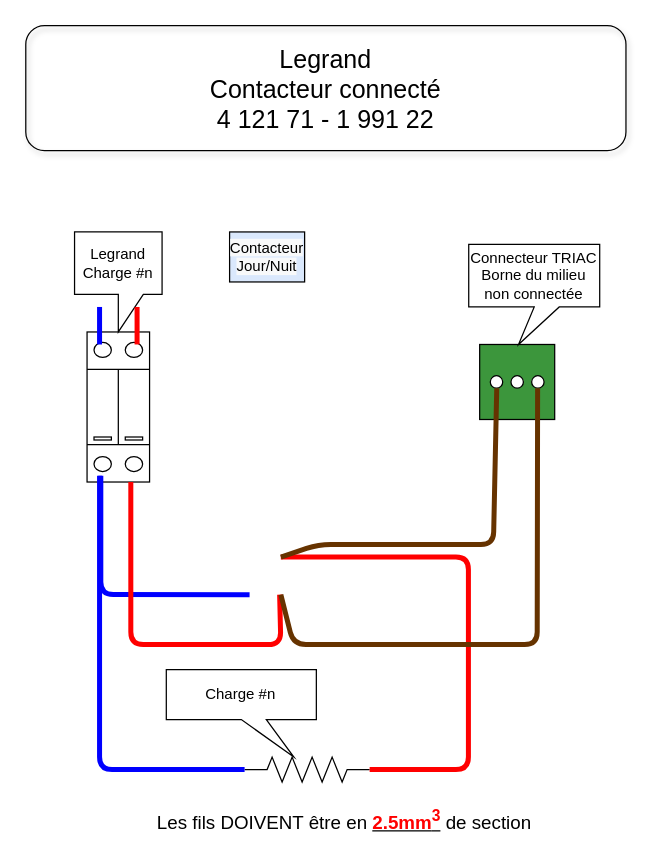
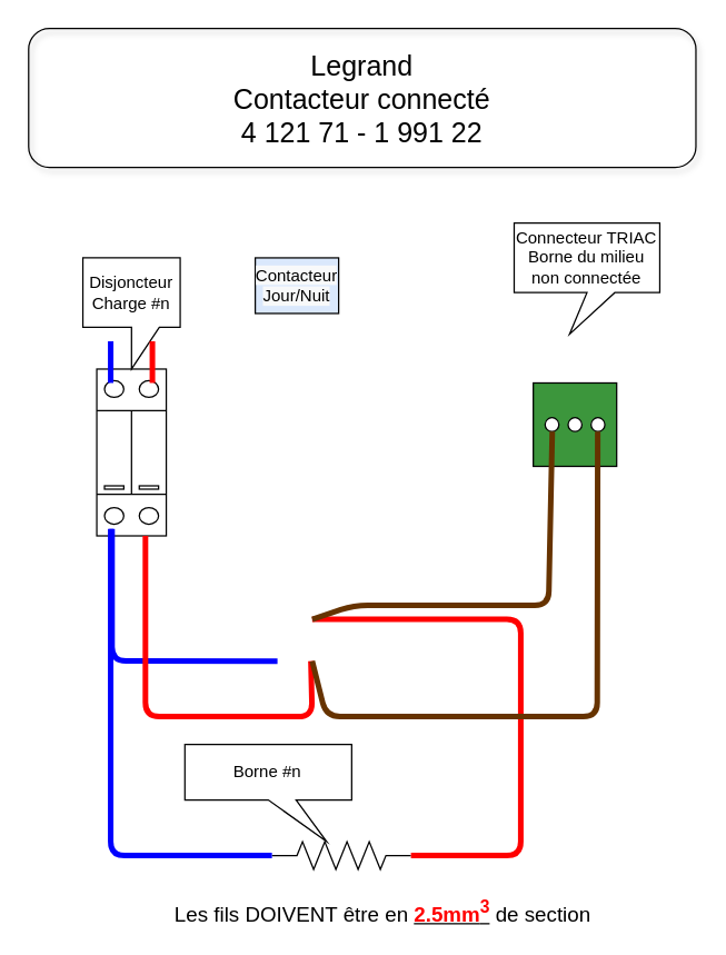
- <mxCell id="9" value="Legrand&lt;br&gt;Charge #n" style="shape=callout;whiteSpace=wrap;html=1;perimeter=calloutPerimeter;" vertex="1" parent="1"><mxGeometry x="59" y="185" width="70" height="80" as="geometry" /></mxCell>
+ <mxCell id="9" value="Disjoncteur&lt;br&gt;Charge #n" style="shape=callout;whiteSpace=wrap;html=1;perimeter=calloutPerimeter;" vertex="1" parent="1"><mxGeometry x="59" y="185" width="70" height="80" as="geometry" /></mxCell>
- <mxCell id="7" value="Connecteur TRIAC&lt;br&gt;Borne du milieu non connectée" style="shape=callout;whiteSpace=wrap;html=1;perimeter=calloutPerimeter;position2=0.38;" vertex="1" parent="1"><mxGeometry x="374.25" y="195" width="104.75" height="80" as="geometry" /></mxCell>
+ <mxCell id="7" value="Connecteur TRIAC&lt;br&gt;Borne du milieu non connectée" style="shape=callout;whiteSpace=wrap;html=1;perimeter=calloutPerimeter;position2=0.38;" vertex="1" parent="1"><mxGeometry x="369.25" y="160" width="104.75" height="80" as="geometry" /></mxCell>
- <mxCell id="11" value="Charge #n" style="shape=callout;whiteSpace=wrap;html=1;perimeter=calloutPerimeter;direction=east;position2=0.85;" vertex="1" parent="1"><mxGeometry x="132.38" y="535" width="120" height="70" as="geometry" /></mxCell>
+ <mxCell id="11" value="Borne #n" style="shape=callout;whiteSpace=wrap;html=1;perimeter=calloutPerimeter;direction=east;position2=0.85;" vertex="1" parent="1"><mxGeometry x="132.38" y="535" width="120" height="70" as="geometry" /></mxCell>
